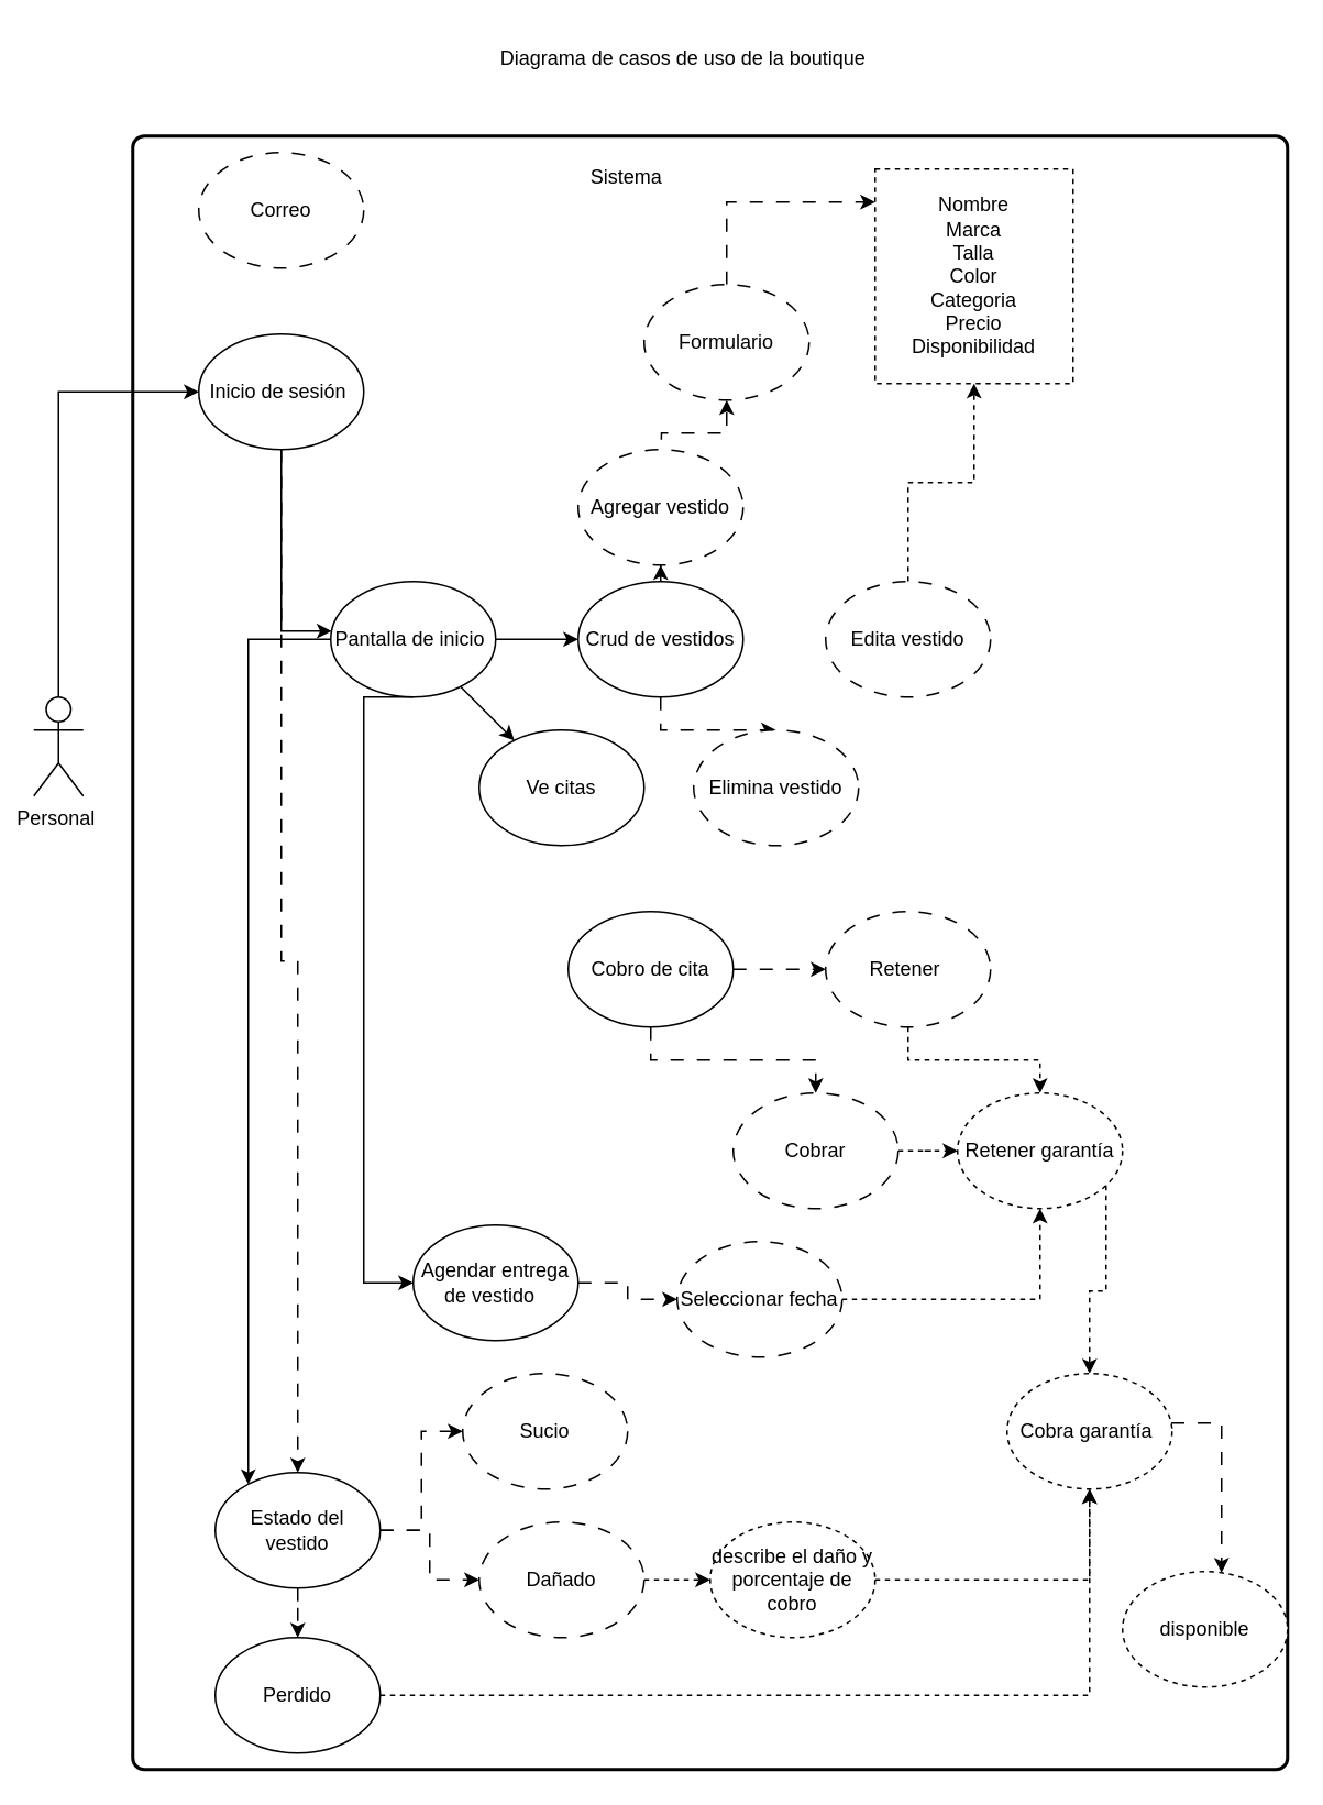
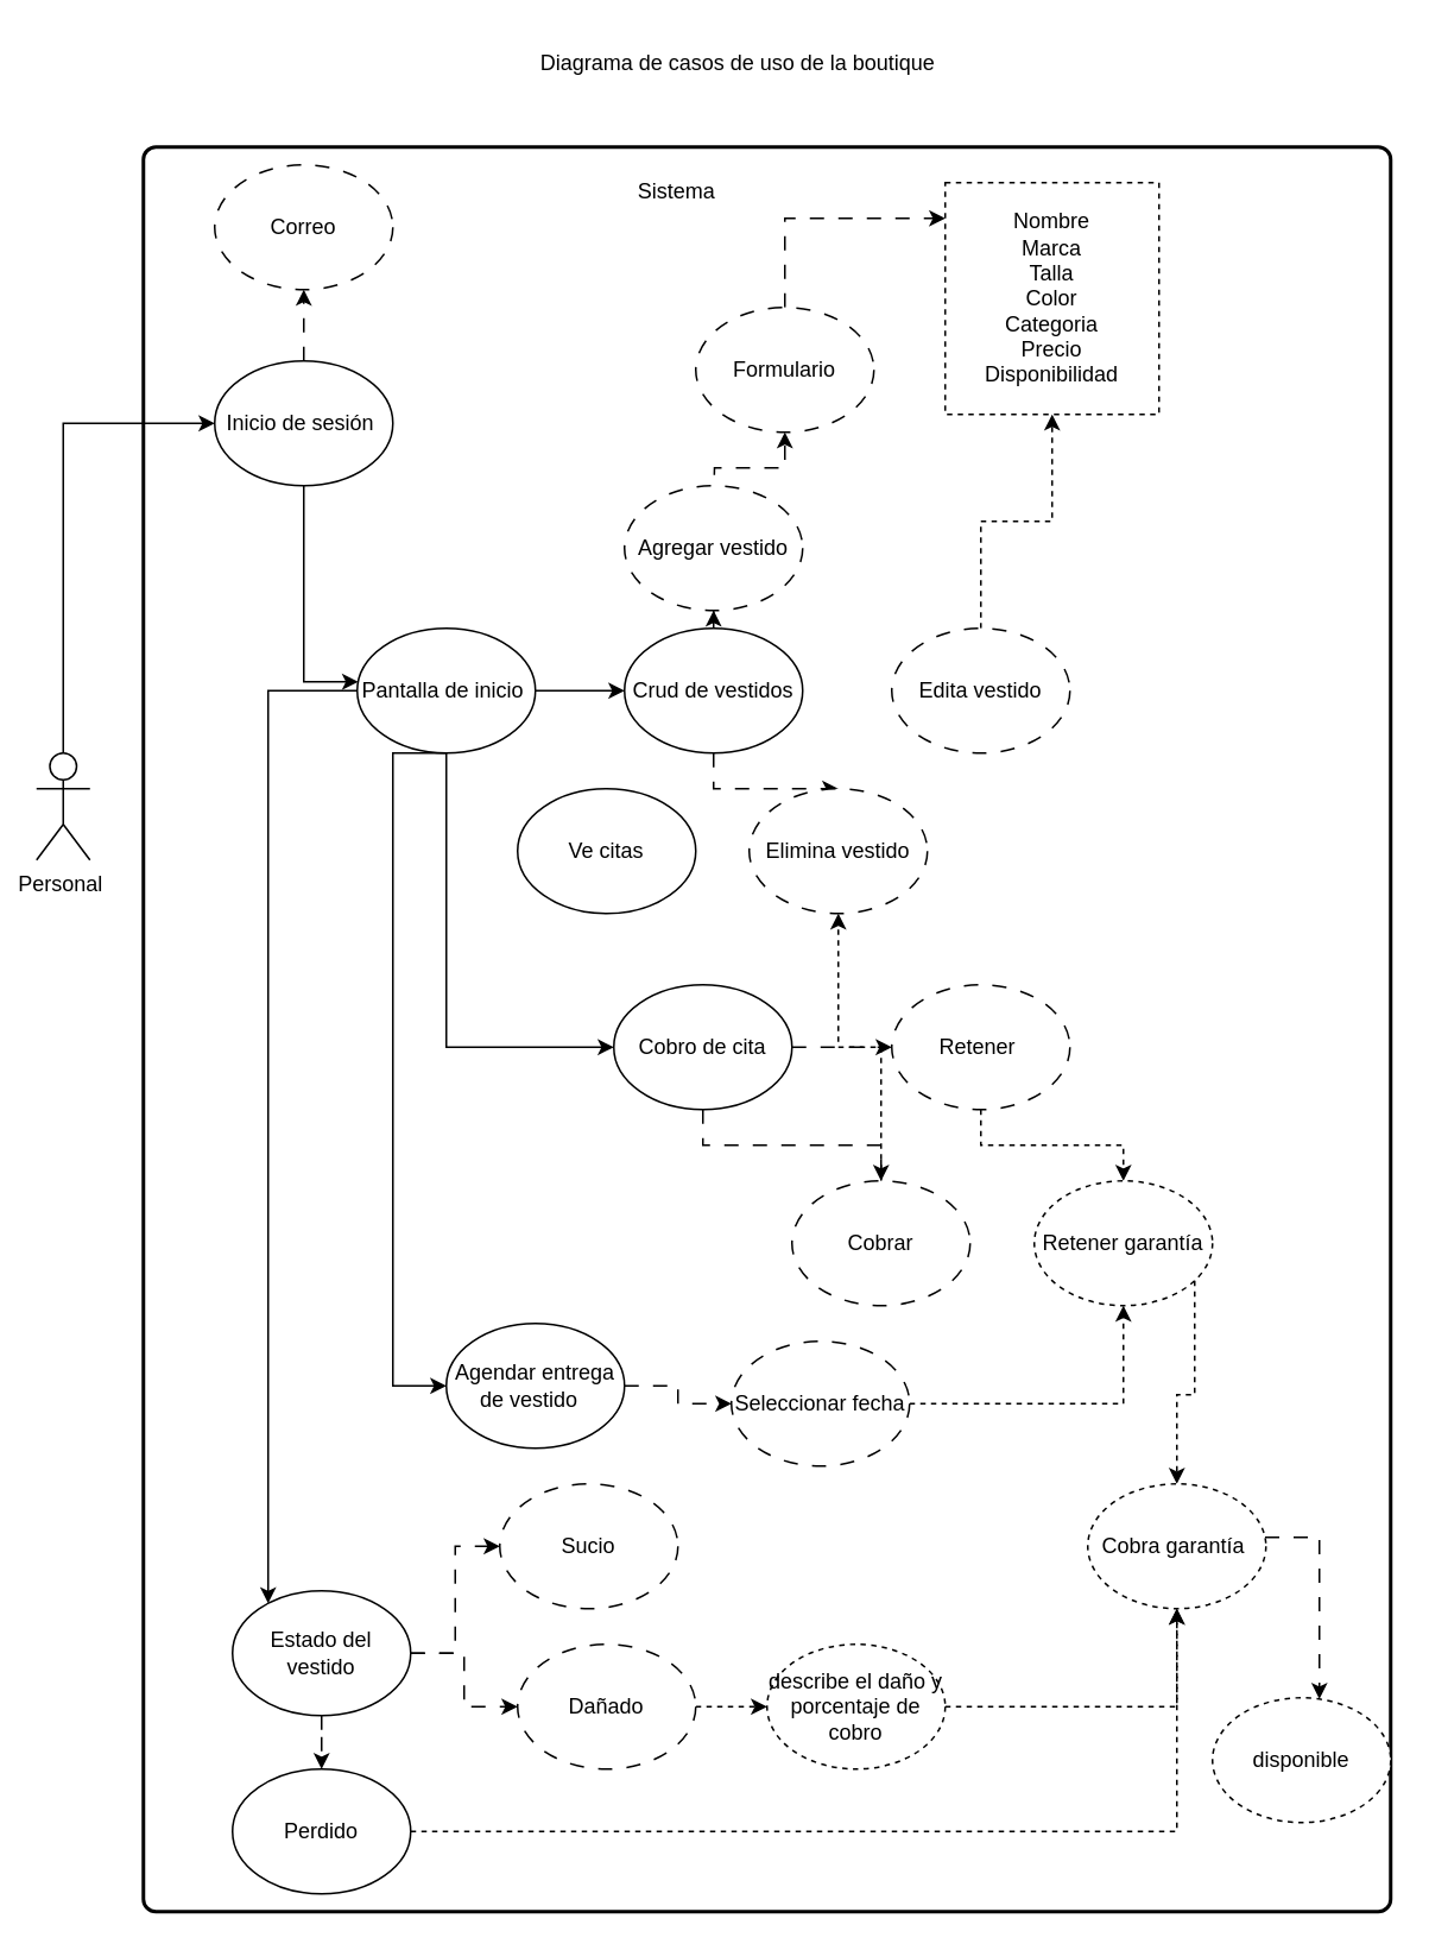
- <mxCell id="12" value="" style="edgeStyle=orthogonalEdgeStyle;rounded=0;orthogonalLoop=1;jettySize=auto;html=1;" edge="1" parent="1" source="16" target="28"><mxGeometry relative="1" as="geometry"><Array as="points"><mxPoint x="300" y="412" /><mxPoint x="300" y="412" /></Array></mxGeometry></mxCell>
+ <mxCell id="13" value="" style="edgeStyle=orthogonalEdgeStyle;rounded=0;orthogonalLoop=1;jettySize=auto;html=1;" edge="1" parent="1" source="16" target="31"><mxGeometry relative="1" as="geometry"><Array as="points"><mxPoint x="250" y="587" /></Array></mxGeometry></mxCell>
- <mxCell id="34" value="" style="edgeStyle=orthogonalEdgeStyle;rounded=0;orthogonalLoop=1;jettySize=auto;html=1;dashed=1;" edge="1" parent="1" source="35" target="39"><mxGeometry relative="1" as="geometry" /></mxCell>
+ <mxCell id="34" value="" style="edgeStyle=orthogonalEdgeStyle;rounded=0;orthogonalLoop=1;jettySize=auto;html=1;dashed=1;" edge="1" parent="1" source="35" target="27"><mxGeometry relative="1" as="geometry" /></mxCell>
- <mxCell id="7" value="" style="edgeStyle=orthogonalEdgeStyle;rounded=0;orthogonalLoop=1;jettySize=auto;html=1;dashed=1;dashPattern=8 8;" edge="1" parent="1" source="9" target="45"><mxGeometry relative="1" as="geometry" /></mxCell>
+ <mxCell id="7" value="" style="edgeStyle=orthogonalEdgeStyle;rounded=0;orthogonalLoop=1;jettySize=auto;html=1;dashed=1;dashPattern=8 8;" edge="1" parent="1" source="9" target="10"><mxGeometry relative="1" as="geometry" /></mxCell>
